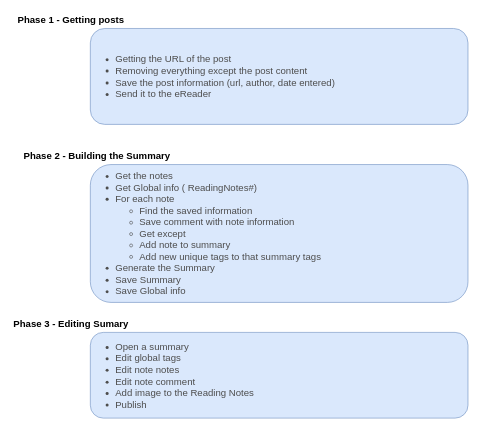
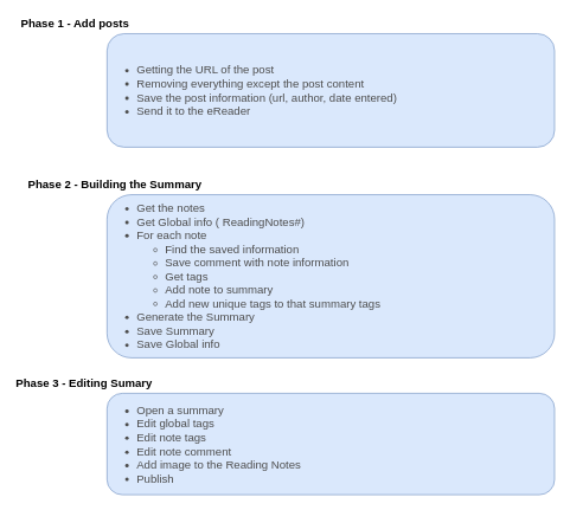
- <mxCell id="3" value="Phase 1 - Getting posts" style="text;html=1;resizable=0;points=[];autosize=1;align=left;verticalAlign=top;spacingTop=-4;fontStyle=1;fontSize=16;" parent="1" vertex="1"><mxGeometry x="27" y="20" width="180" height="20" as="geometry" /></mxCell>
+ <mxCell id="3" value="Phase 1 - Add posts" style="text;html=1;resizable=0;points=[];autosize=1;align=left;verticalAlign=top;spacingTop=-4;fontStyle=1;fontSize=16;" parent="1" vertex="1"><mxGeometry x="27" y="20" width="180" height="20" as="geometry" /></mxCell>
- <mxCell id="4" value="&lt;ul style=&quot;font-size: 16px&quot;&gt;&lt;li style=&quot;font-size: 16px&quot;&gt;Get the notes&lt;/li&gt;&lt;li style=&quot;font-size: 16px&quot;&gt;Get Global info ( ReadingNotes#)&lt;/li&gt;&lt;li style=&quot;font-size: 16px&quot;&gt;For each note&lt;/li&gt;&lt;ul style=&quot;font-size: 16px&quot;&gt;&lt;li style=&quot;font-size: 16px&quot;&gt;Find the saved information&lt;/li&gt;&lt;li style=&quot;font-size: 16px&quot;&gt;Save comment with note information&lt;/li&gt;&lt;li style=&quot;font-size: 16px&quot;&gt;Get except&lt;/li&gt;&lt;li style=&quot;font-size: 16px&quot;&gt;Add note to summary&lt;/li&gt;&lt;li style=&quot;font-size: 16px&quot;&gt;Add new unique tags to that summary tags&lt;/li&gt;&lt;/ul&gt;&lt;li style=&quot;font-size: 16px&quot;&gt;Generate the Summary&lt;/li&gt;&lt;li style=&quot;font-size: 16px&quot;&gt;Save Summary&lt;/li&gt;&lt;li style=&quot;font-size: 16px&quot;&gt;Save Global info&lt;/li&gt;&lt;/ul&gt;" style="rounded=1;whiteSpace=wrap;html=1;fillColor=#dae8fc;strokeColor=#6c8ebf;fontColor=#4D4D4D;fontSize=16;align=left;" parent="1" vertex="1"><mxGeometry x="150" y="274" width="630" height="230" as="geometry" /></mxCell>
+ <mxCell id="4" value="&lt;ul style=&quot;font-size: 16px&quot;&gt;&lt;li style=&quot;font-size: 16px&quot;&gt;Get the notes&lt;/li&gt;&lt;li style=&quot;font-size: 16px&quot;&gt;Get Global info ( ReadingNotes#)&lt;/li&gt;&lt;li style=&quot;font-size: 16px&quot;&gt;For each note&lt;/li&gt;&lt;ul style=&quot;font-size: 16px&quot;&gt;&lt;li style=&quot;font-size: 16px&quot;&gt;Find the saved information&lt;/li&gt;&lt;li style=&quot;font-size: 16px&quot;&gt;Save comment with note information&lt;/li&gt;&lt;li style=&quot;font-size: 16px&quot;&gt;Get tags&lt;/li&gt;&lt;li style=&quot;font-size: 16px&quot;&gt;Add note to summary&lt;/li&gt;&lt;li style=&quot;font-size: 16px&quot;&gt;Add new unique tags to that summary tags&lt;/li&gt;&lt;/ul&gt;&lt;li style=&quot;font-size: 16px&quot;&gt;Generate the Summary&lt;/li&gt;&lt;li style=&quot;font-size: 16px&quot;&gt;Save Summary&lt;/li&gt;&lt;li style=&quot;font-size: 16px&quot;&gt;Save Global info&lt;/li&gt;&lt;/ul&gt;" style="rounded=1;whiteSpace=wrap;html=1;fillColor=#dae8fc;strokeColor=#6c8ebf;fontColor=#4D4D4D;fontSize=16;align=left;" parent="1" vertex="1"><mxGeometry x="150" y="274" width="630" height="230" as="geometry" /></mxCell>
- <mxCell id="6" value="&lt;ul style=&quot;font-size: 16px&quot;&gt;&lt;li style=&quot;font-size: 16px&quot;&gt;Open a summary&lt;/li&gt;&lt;li style=&quot;font-size: 16px&quot;&gt;Edit global tags&lt;/li&gt;&lt;li style=&quot;font-size: 16px&quot;&gt;Edit note notes&lt;/li&gt;&lt;li style=&quot;font-size: 16px&quot;&gt;Edit note comment&lt;/li&gt;&lt;li style=&quot;font-size: 16px&quot;&gt;Add image to the Reading Notes&lt;/li&gt;&lt;li style=&quot;font-size: 16px&quot;&gt;Publish&lt;/li&gt;&lt;/ul&gt;" style="rounded=1;whiteSpace=wrap;html=1;fillColor=#dae8fc;strokeColor=#6c8ebf;fontColor=#4D4D4D;fontSize=16;align=left;" parent="1" vertex="1"><mxGeometry x="150" y="554" width="630" height="143" as="geometry" /></mxCell>
+ <mxCell id="6" value="&lt;ul style=&quot;font-size: 16px&quot;&gt;&lt;li style=&quot;font-size: 16px&quot;&gt;Open a summary&lt;/li&gt;&lt;li style=&quot;font-size: 16px&quot;&gt;Edit global tags&lt;/li&gt;&lt;li style=&quot;font-size: 16px&quot;&gt;Edit note tags&lt;/li&gt;&lt;li style=&quot;font-size: 16px&quot;&gt;Edit note comment&lt;/li&gt;&lt;li style=&quot;font-size: 16px&quot;&gt;Add image to the Reading Notes&lt;/li&gt;&lt;li style=&quot;font-size: 16px&quot;&gt;Publish&lt;/li&gt;&lt;/ul&gt;" style="rounded=1;whiteSpace=wrap;html=1;fillColor=#dae8fc;strokeColor=#6c8ebf;fontColor=#4D4D4D;fontSize=16;align=left;" parent="1" vertex="1"><mxGeometry x="150" y="554" width="630" height="143" as="geometry" /></mxCell>
